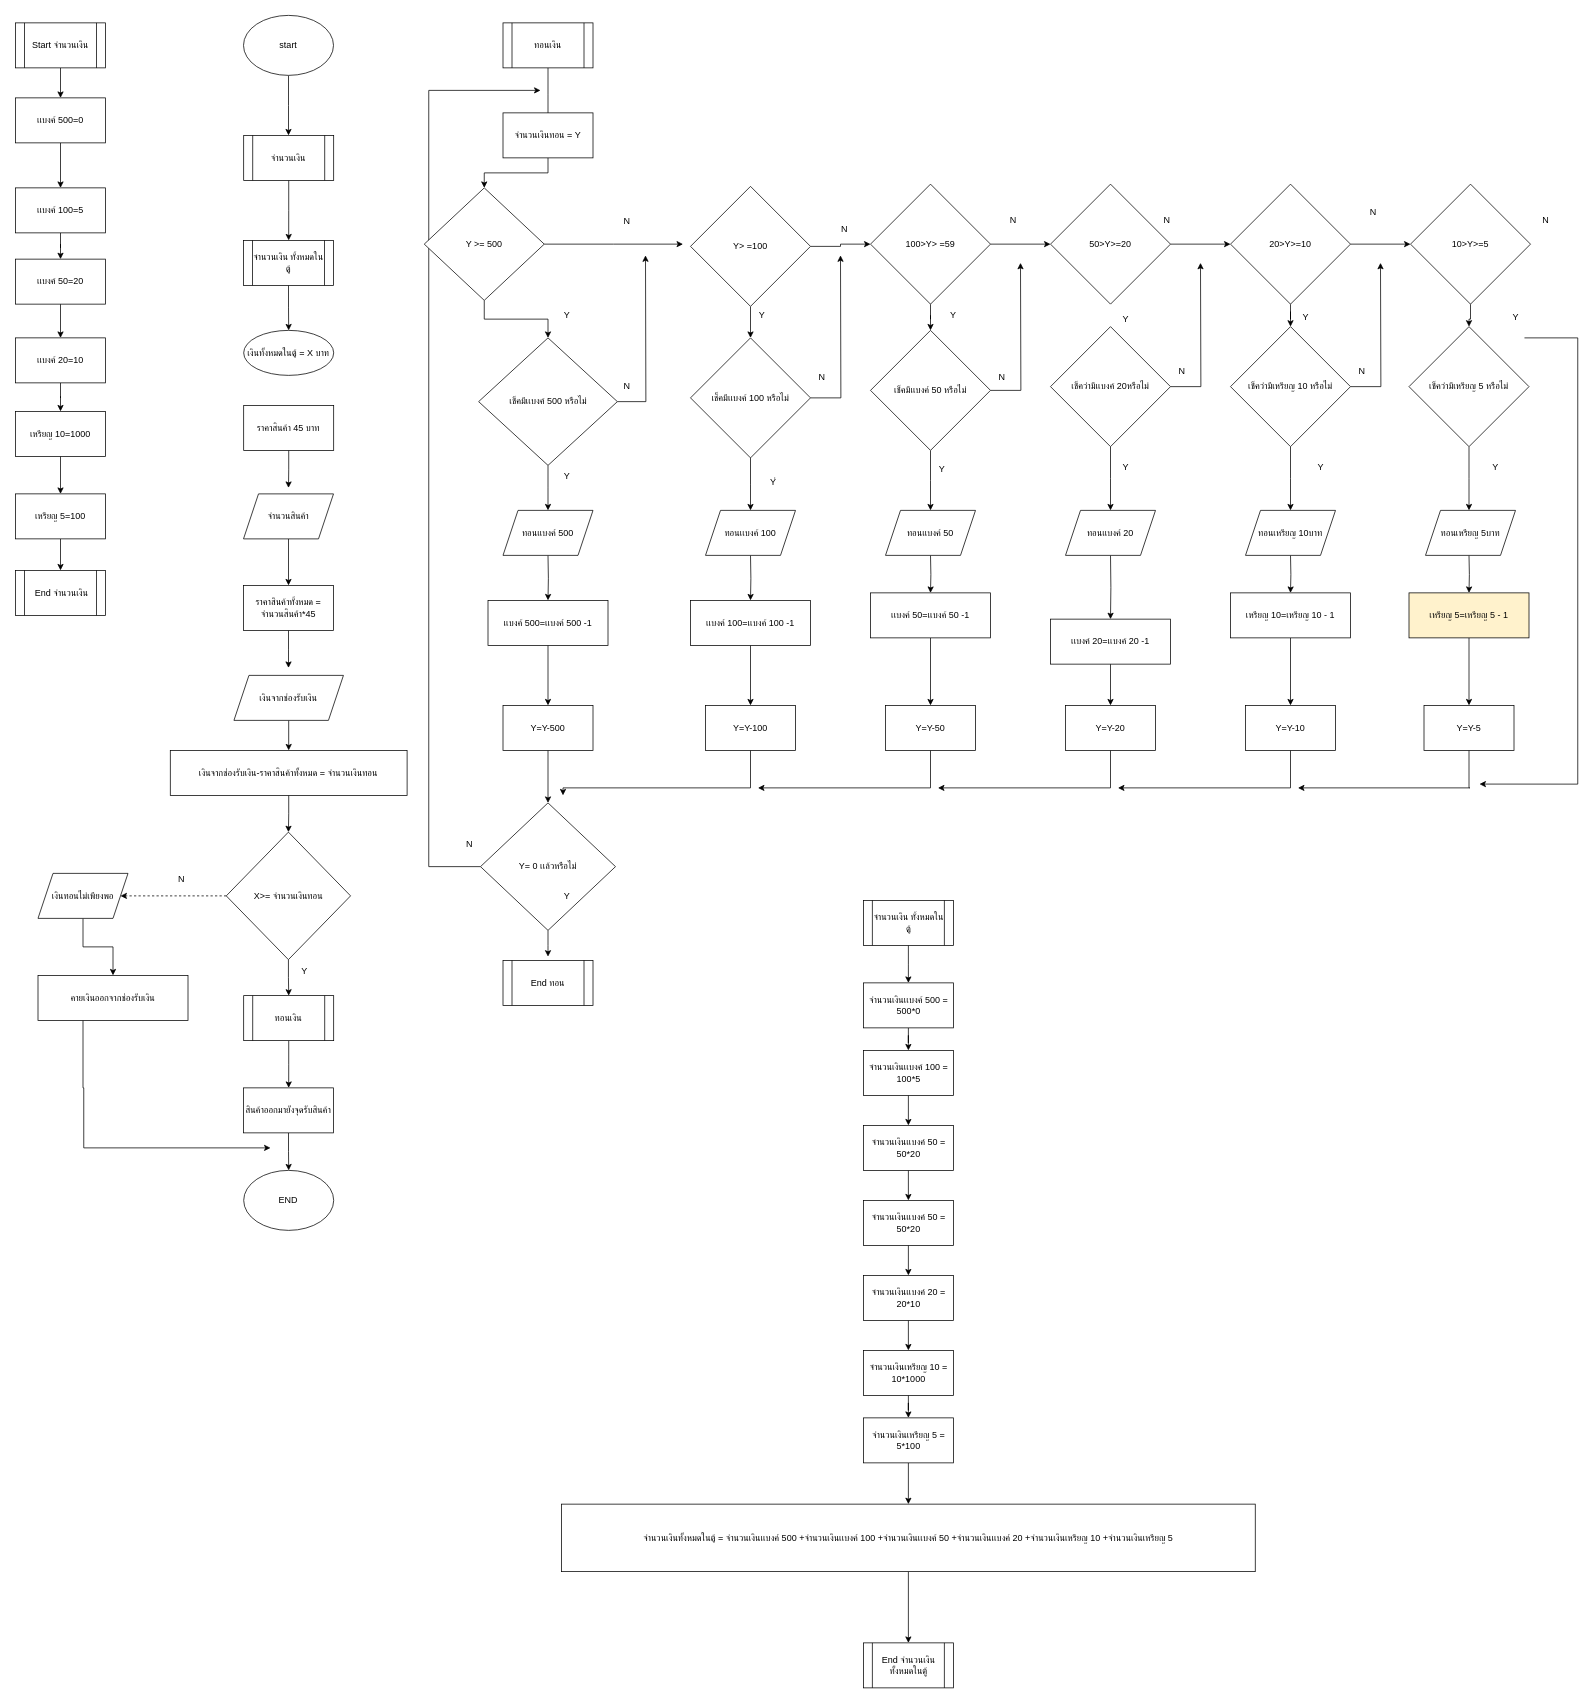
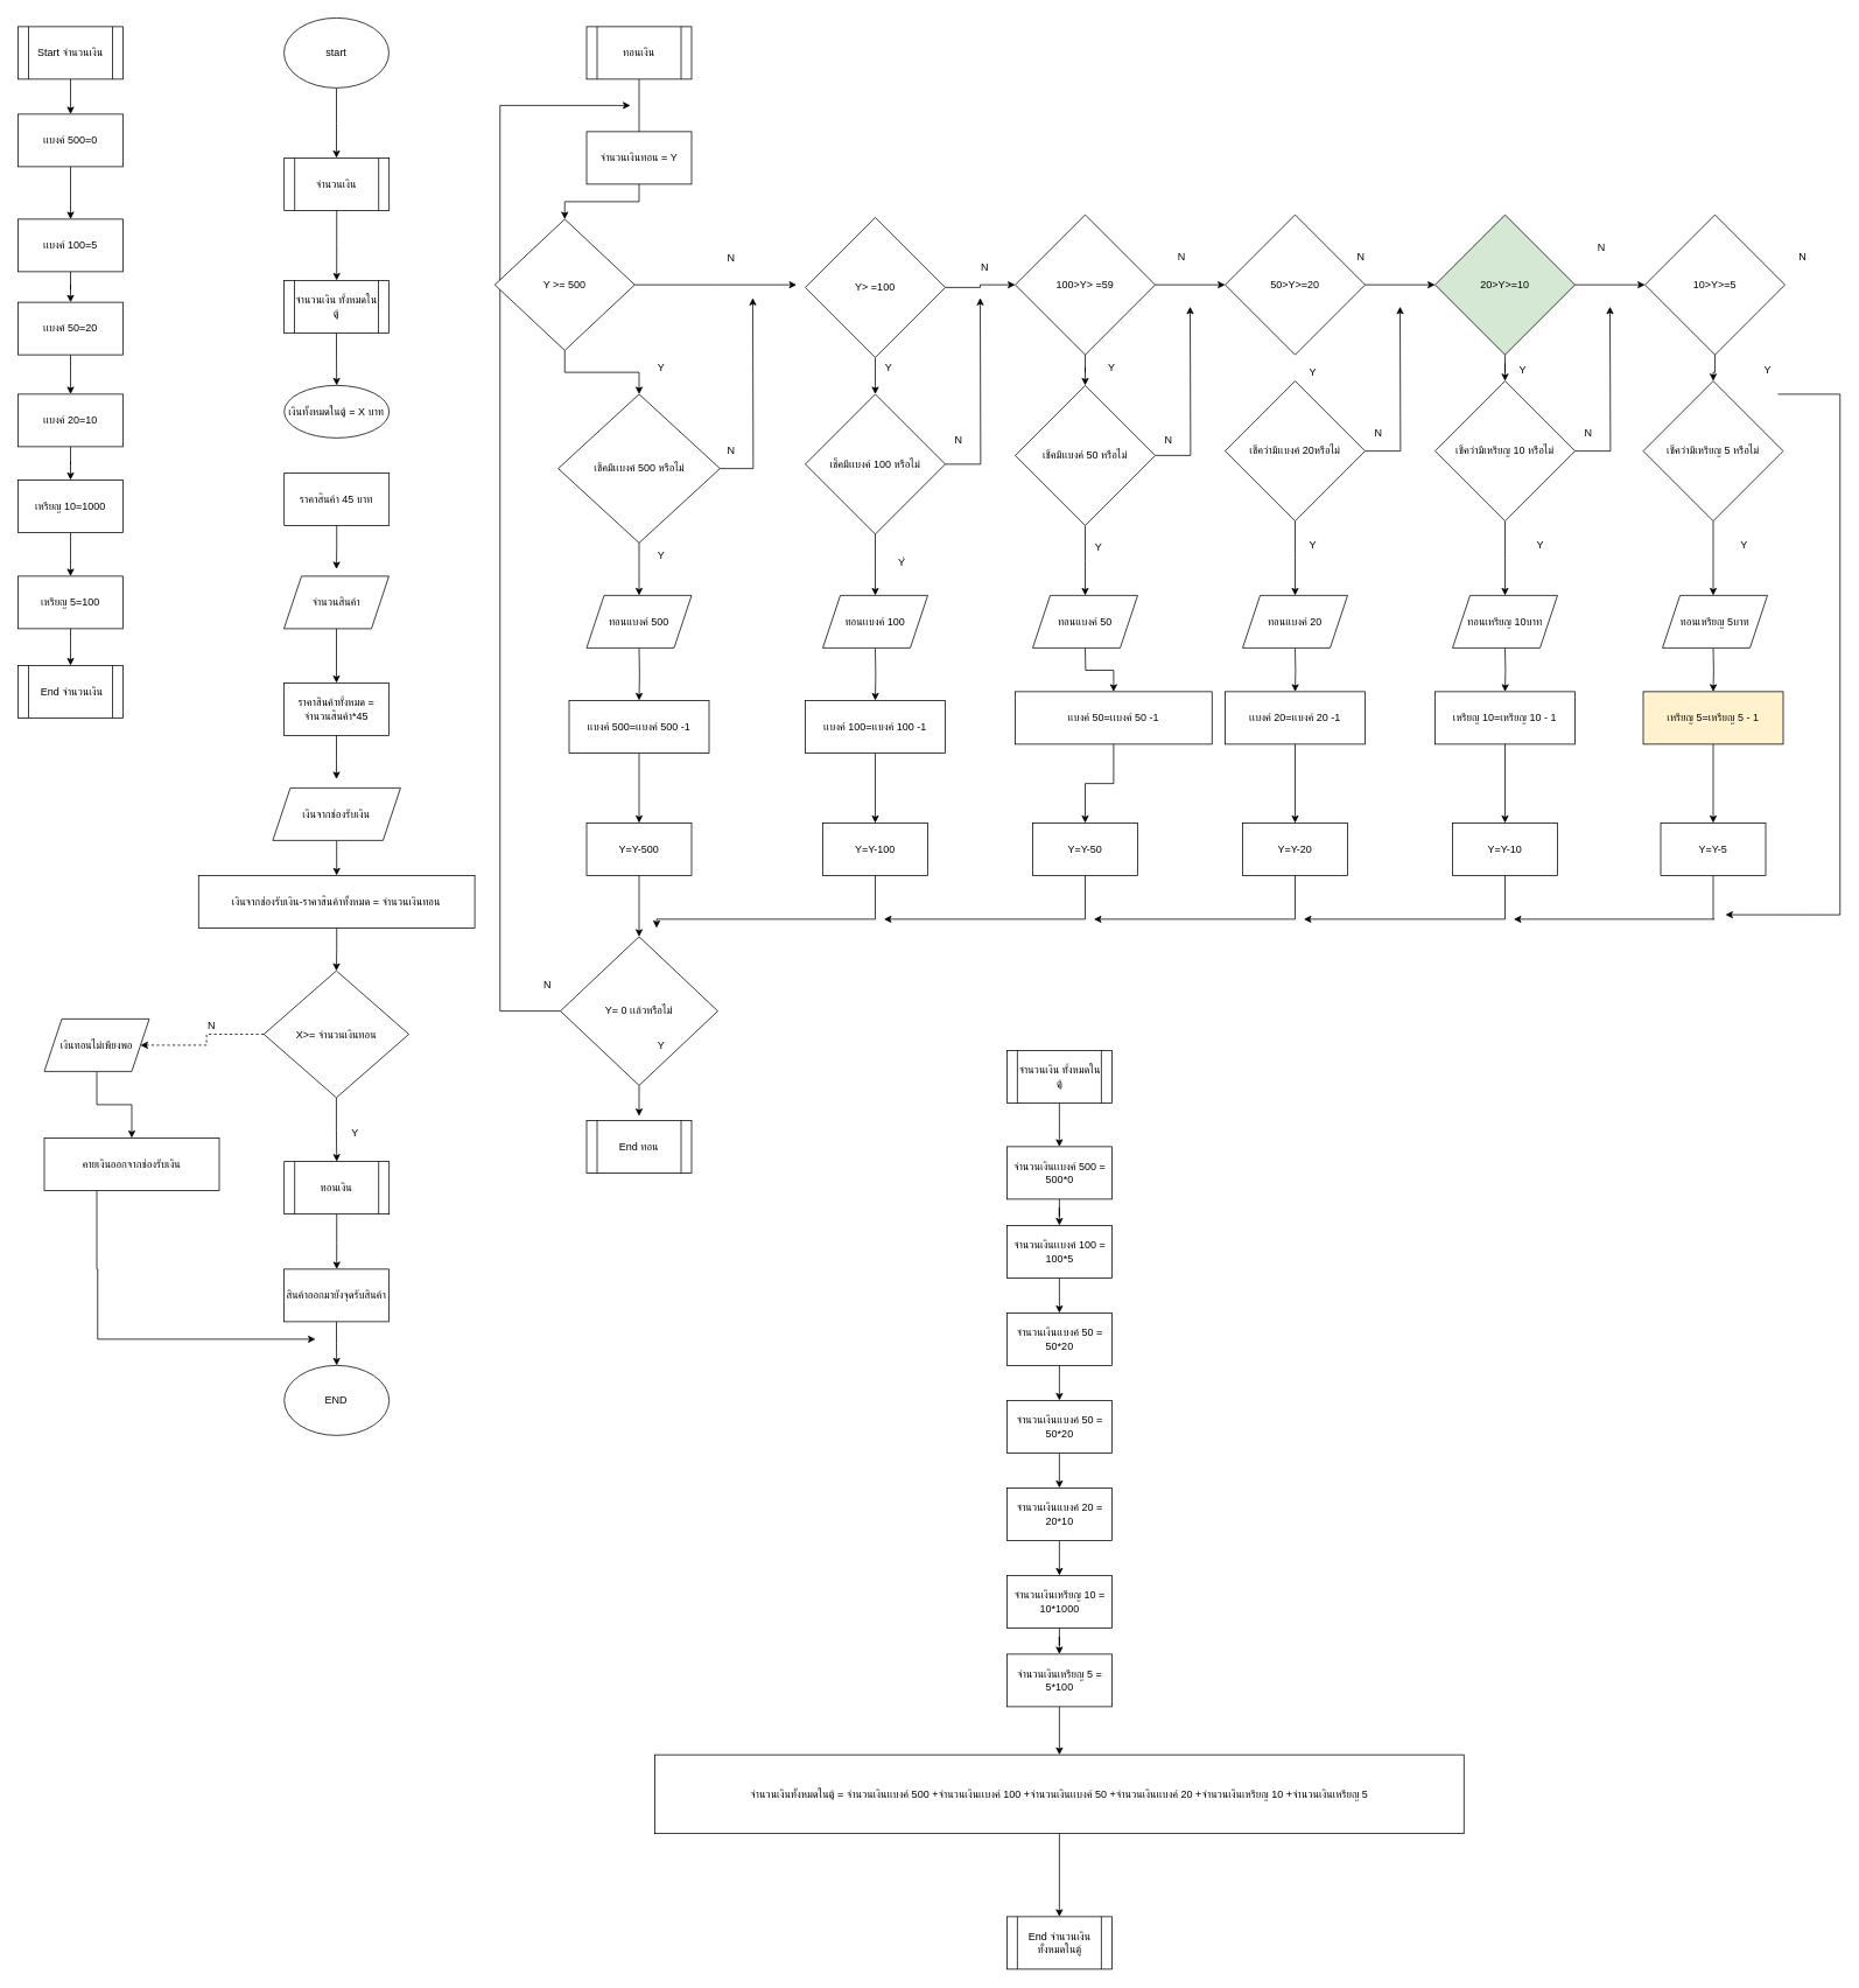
- <mxCell id="61" value="20&amp;gt;Y&amp;gt;=10" style="rhombus;whiteSpace=wrap;html=1;" vertex="1" parent="1"><mxGeometry x="1640" y="245" width="160" height="160" as="geometry" /></mxCell>
+ <mxCell id="61" value="20&amp;gt;Y&amp;gt;=10" style="rhombus;whiteSpace=wrap;html=1;fillColor=#d5e8d4;" vertex="1" parent="1"><mxGeometry x="1640" y="245" width="160" height="160" as="geometry" /></mxCell>
- <mxCell id="143" value="เเบงค์ 50=เเบงค์ 50 -1" style="whiteSpace=wrap;html=1;" vertex="1" parent="1"><mxGeometry x="1160" y="790" width="160" height="60" as="geometry" /></mxCell>
+ <mxCell id="143" value="เเบงค์ 50=เเบงค์ 50 -1" style="whiteSpace=wrap;html=1;" vertex="1" parent="1"><mxGeometry x="1160" y="790" width="225" height="60" as="geometry" /></mxCell>
- <mxCell id="145" value="เเบงค์ 20=เเบงค์ 20 -1" style="whiteSpace=wrap;html=1;" vertex="1" parent="1"><mxGeometry x="1400" y="825" width="160" height="60" as="geometry" /></mxCell>
+ <mxCell id="145" value="เเบงค์ 20=เเบงค์ 20 -1" style="whiteSpace=wrap;html=1;" vertex="1" parent="1"><mxGeometry x="1400" y="790" width="160" height="60" as="geometry" /></mxCell>
- <mxCell id="156" value="X&amp;gt;= จำนวนเงินทอน" style="rhombus;whiteSpace=wrap;html=1;" vertex="1" parent="1"><mxGeometry x="301" y="1109" width="165.75" height="170" as="geometry" /></mxCell>
+ <mxCell id="156" value="X&amp;gt;= จำนวนเงินทอน" style="rhombus;whiteSpace=wrap;html=1;" vertex="1" parent="1"><mxGeometry x="301" y="1109" width="165.75" height="145" as="geometry" /></mxCell>
